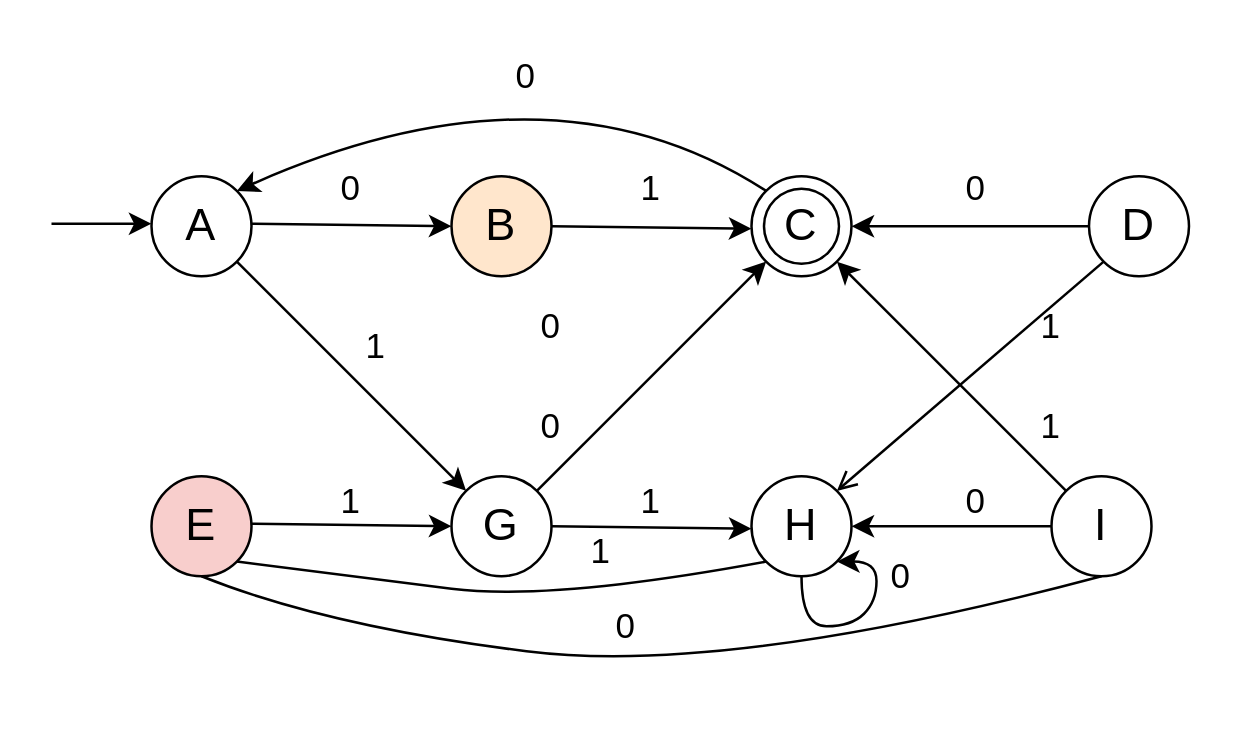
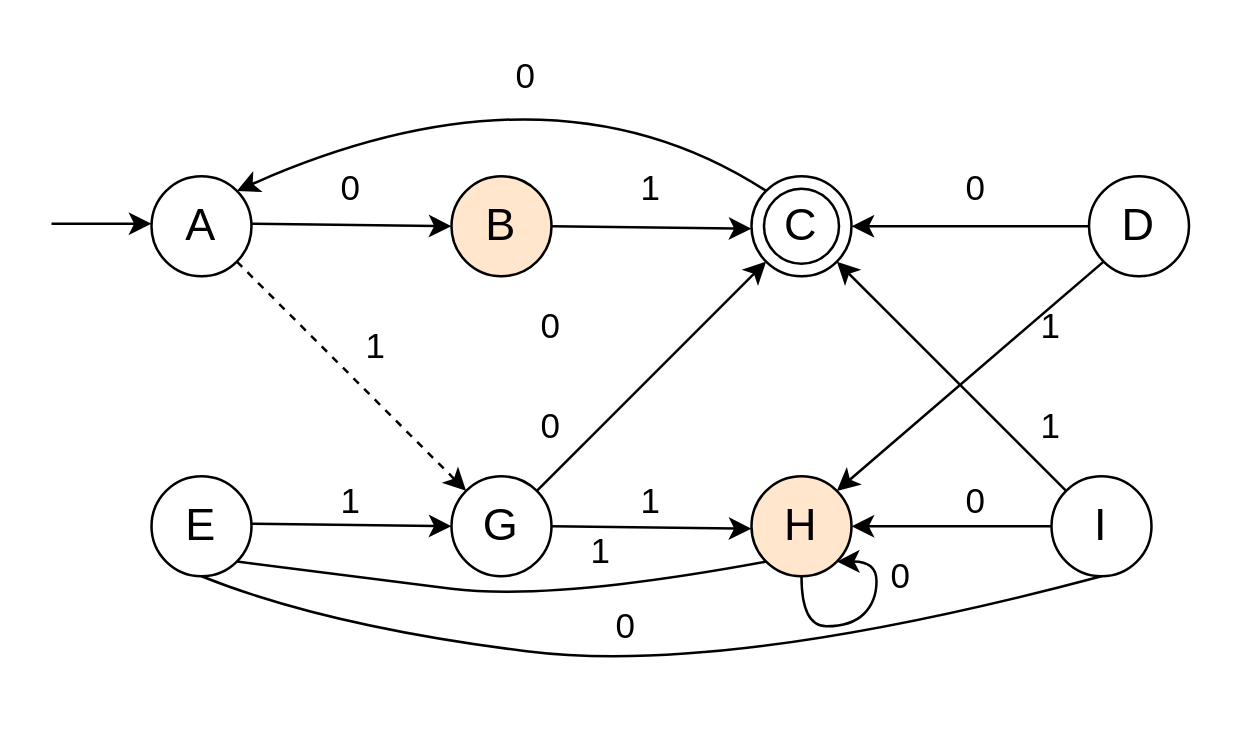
- <mxCell id="17" value="" style="endArrow=classic;html=1;exitX=1;exitY=1;exitDx=0;exitDy=0;entryX=0;entryY=0;entryDx=0;entryDy=0;fontSize=18;" parent="1" source="2" target="7" edge="1"><mxGeometry width="50" height="50" relative="1" as="geometry"><mxPoint x="130" y="170" as="sourcePoint" /><mxPoint x="180" y="120" as="targetPoint" /><Array as="points" /></mxGeometry></mxCell>
+ <mxCell id="17" value="" style="endArrow=classic;html=1;exitX=1;exitY=1;exitDx=0;exitDy=0;entryX=0;entryY=0;entryDx=0;entryDy=0;fontSize=18;dashed=1;" parent="1" source="2" target="7" edge="1"><mxGeometry width="50" height="50" relative="1" as="geometry"><mxPoint x="130" y="170" as="sourcePoint" /><mxPoint x="180" y="120" as="targetPoint" /><Array as="points" /></mxGeometry></mxCell>
- <mxCell id="20" value="" style="endArrow=open;html=1;exitX=0;exitY=1;exitDx=0;exitDy=0;entryX=1;entryY=0;entryDx=0;entryDy=0;fontSize=18;" parent="1" source="6" target="8" edge="1"><mxGeometry width="50" height="50" relative="1" as="geometry"><mxPoint x="10" y="300" as="sourcePoint" /><mxPoint x="60" y="250" as="targetPoint" /></mxGeometry></mxCell>
+ <mxCell id="20" value="" style="endArrow=classic;html=1;exitX=0;exitY=1;exitDx=0;exitDy=0;entryX=1;entryY=0;entryDx=0;entryDy=0;fontSize=18;" parent="1" source="6" target="8" edge="1"><mxGeometry width="50" height="50" relative="1" as="geometry"><mxPoint x="10" y="300" as="sourcePoint" /><mxPoint x="60" y="250" as="targetPoint" /></mxGeometry></mxCell>
- <mxCell id="3" value="E" style="ellipse;whiteSpace=wrap;html=1;fontSize=18;fillColor=#f8cecc;" parent="1" vertex="1"><mxGeometry x="60" y="190" width="40" height="40" as="geometry" /></mxCell>
+ <mxCell id="3" value="E" style="ellipse;whiteSpace=wrap;html=1;fontSize=18;" parent="1" vertex="1"><mxGeometry x="60" y="190" width="40" height="40" as="geometry" /></mxCell>
- <mxCell id="8" value="H" style="ellipse;whiteSpace=wrap;html=1;fontSize=18;" parent="1" vertex="1"><mxGeometry x="300" y="190" width="40" height="40" as="geometry" /></mxCell>
+ <mxCell id="8" value="H" style="ellipse;whiteSpace=wrap;html=1;fontSize=18;fillColor=#ffe6cc;" parent="1" vertex="1"><mxGeometry x="300" y="190" width="40" height="40" as="geometry" /></mxCell>
